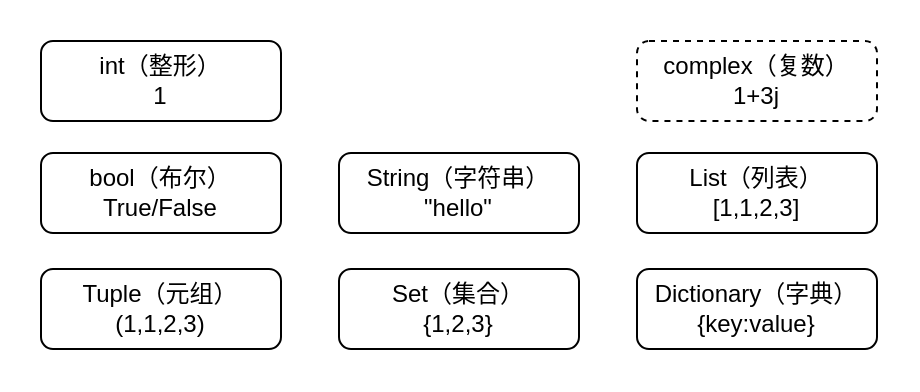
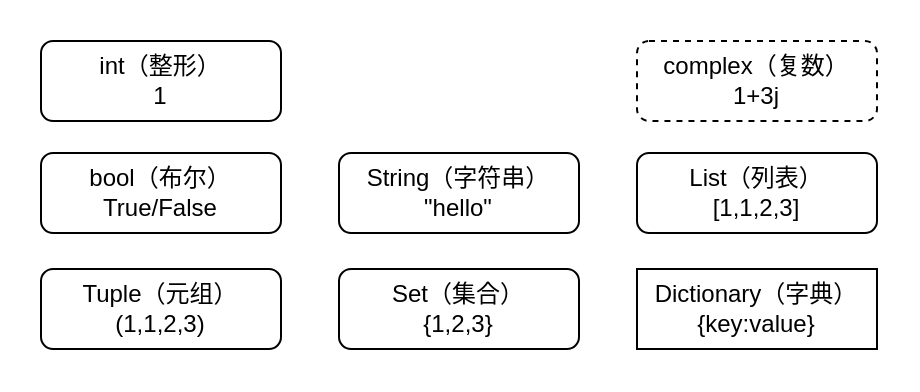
- <mxCell id="6" value="Dictionary（字典）&lt;br&gt;{key:value}" style="rounded=1;whiteSpace=wrap;html=1;" parent="1" vertex="1"><mxGeometry x="318" y="134" width="120" height="40" as="geometry" /></mxCell>
+ <mxCell id="6" value="Dictionary（字典）&lt;br&gt;{key:value}" style="whiteSpace=wrap;html=1;rounded=0;" parent="1" vertex="1"><mxGeometry x="318" y="134" width="120" height="40" as="geometry" /></mxCell>
